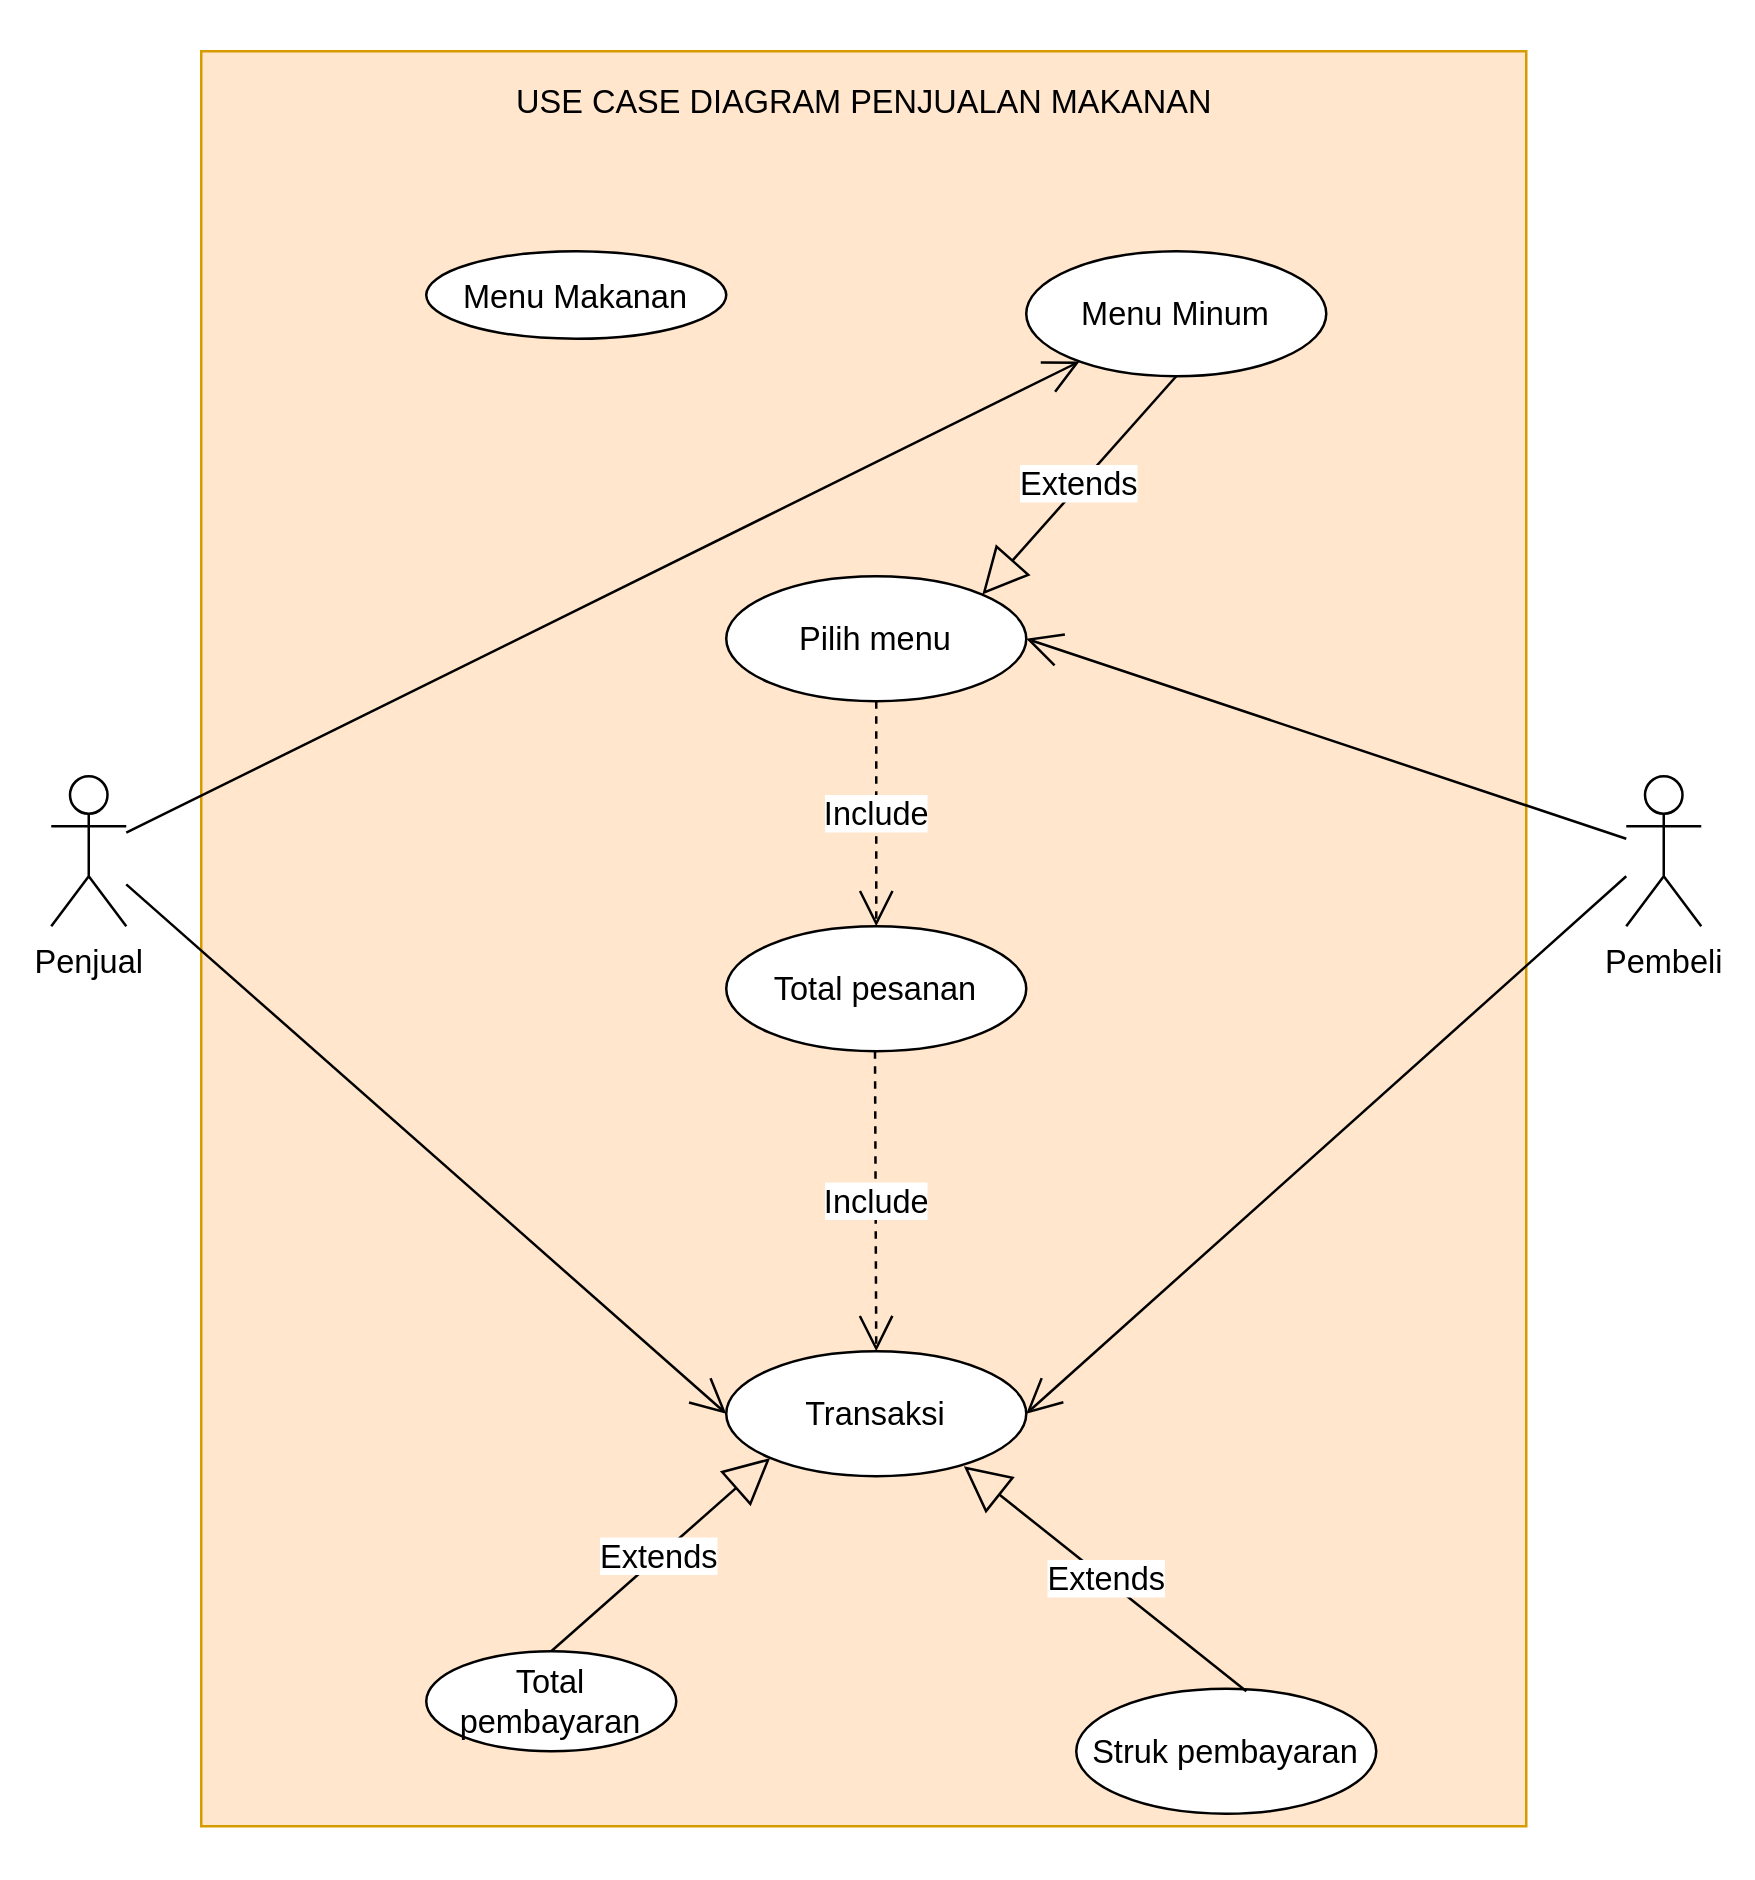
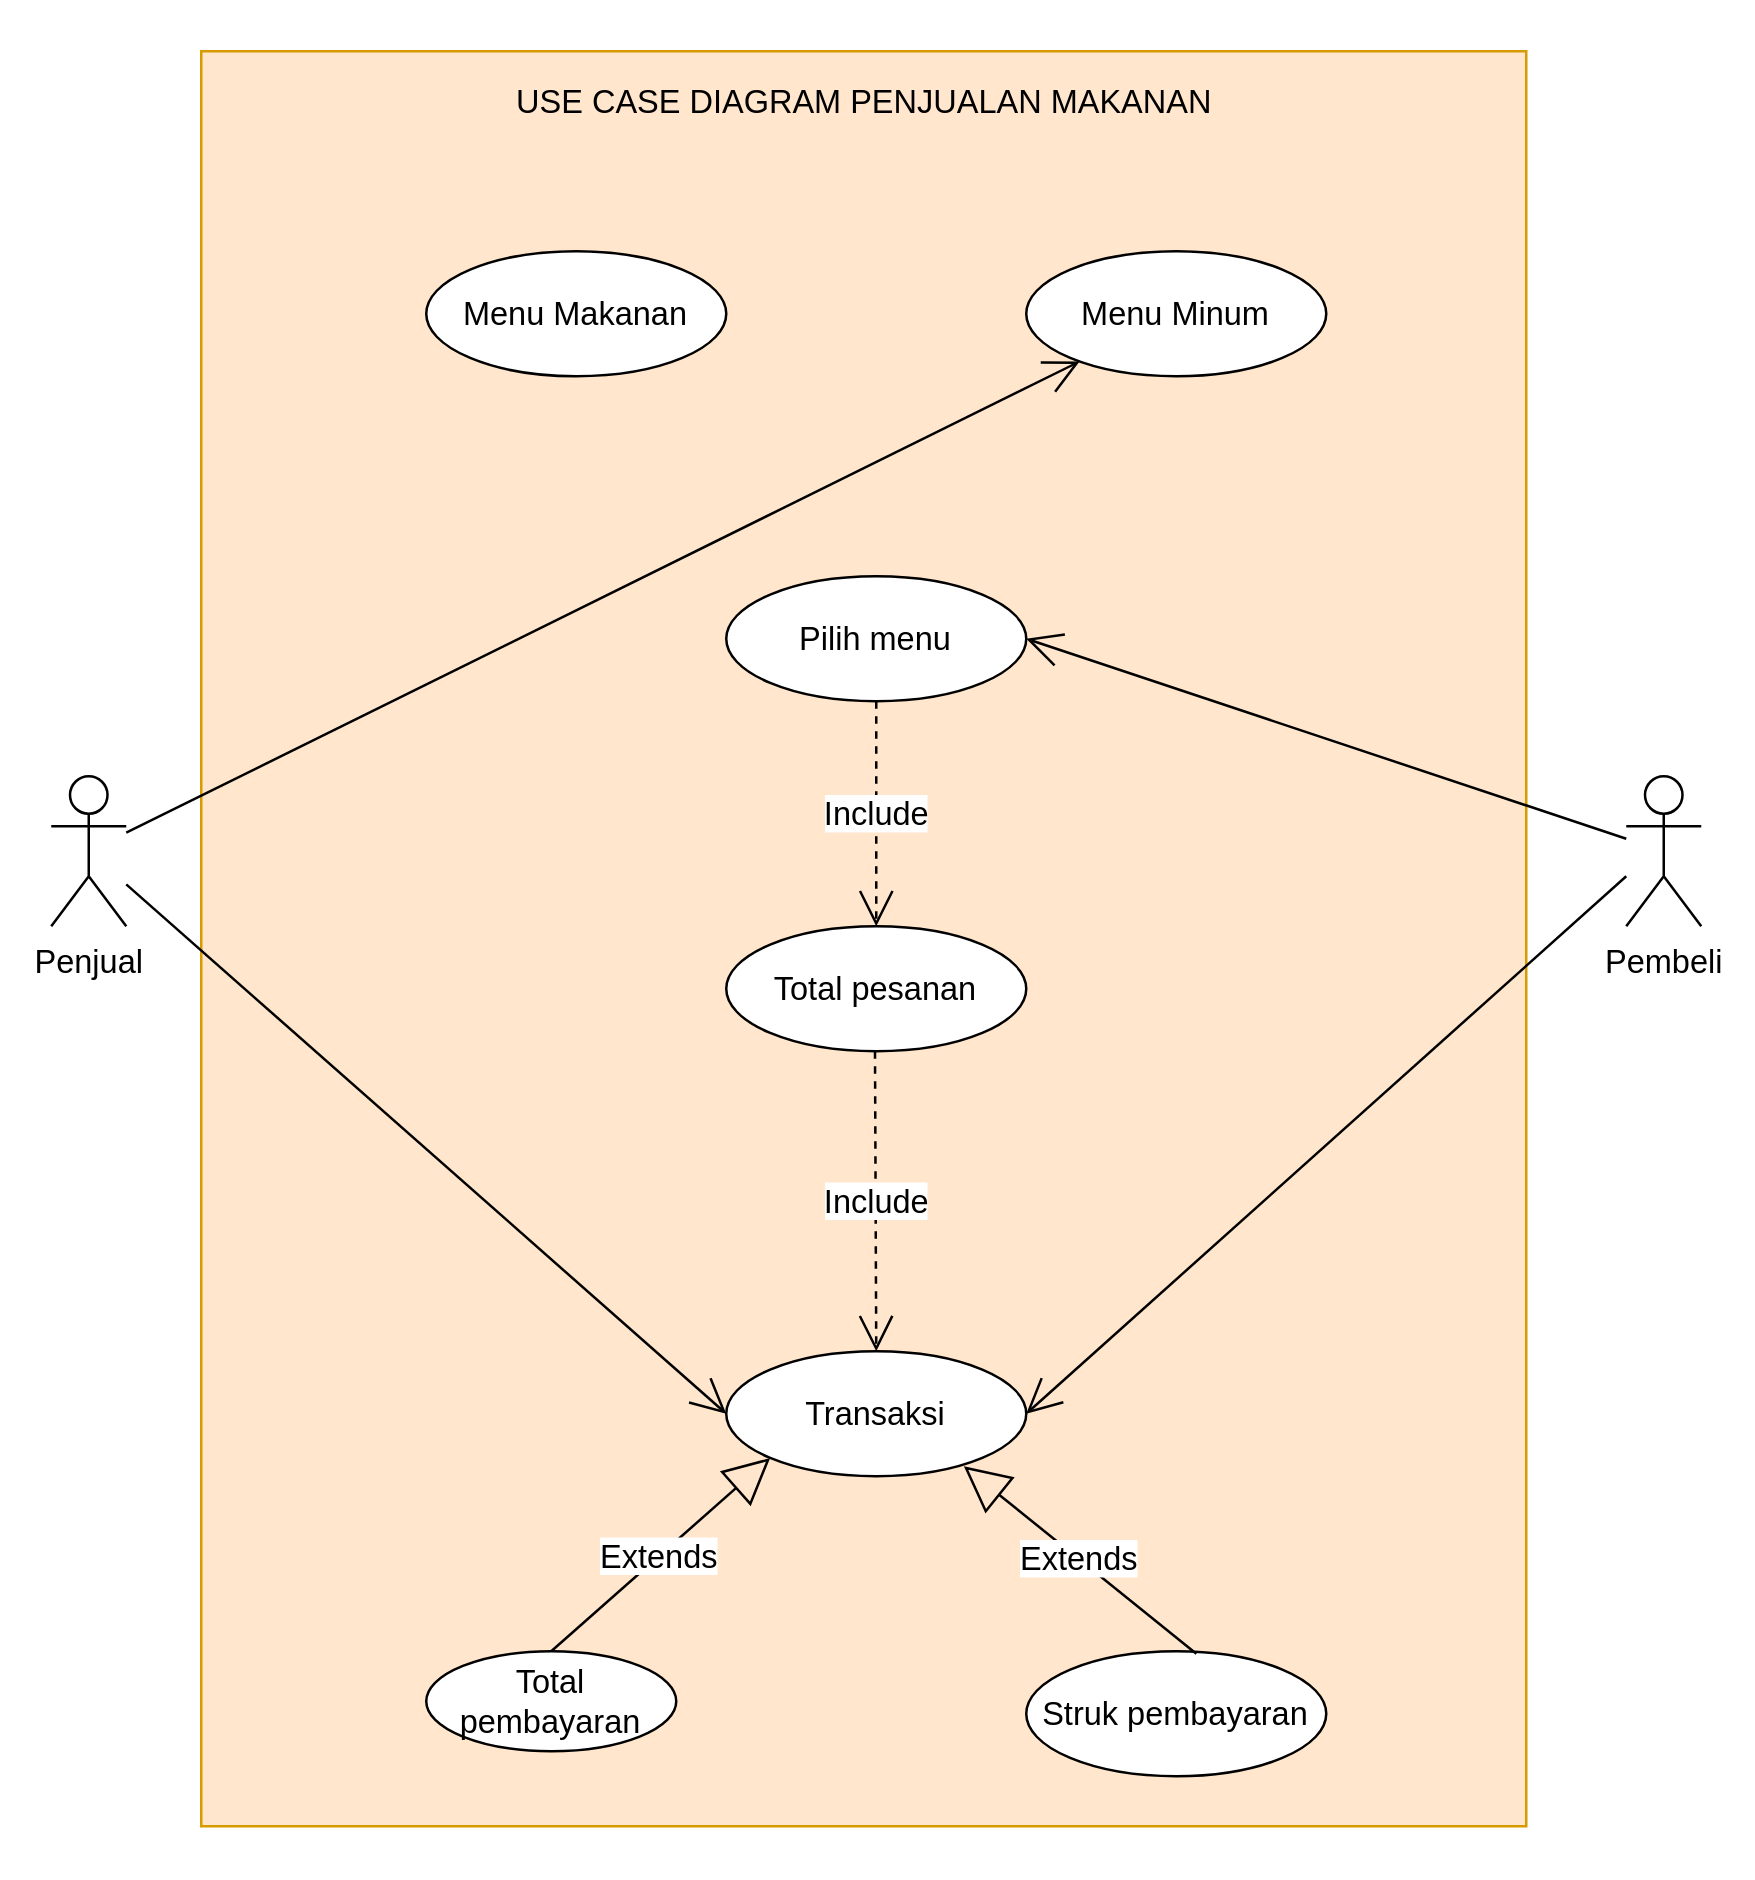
- <mxCell id="5" value="Menu Makanan" style="ellipse;whiteSpace=wrap;html=1;fontSize=13;" vertex="1" parent="1"><mxGeometry x="170" y="100" width="120" height="35" as="geometry" /></mxCell>
+ <mxCell id="5" value="Menu Makanan" style="ellipse;whiteSpace=wrap;html=1;fontSize=13;" vertex="1" parent="1"><mxGeometry x="170" y="100" width="120" height="50" as="geometry" /></mxCell>
- <mxCell id="9" value="Extends" style="endArrow=block;endSize=16;endFill=0;html=1;rounded=0;exitX=0.5;exitY=1;exitDx=0;exitDy=0;entryX=1;entryY=0;entryDx=0;entryDy=0;fontSize=13;" edge="1" parent="1" source="8" target="4"><mxGeometry width="160" relative="1" as="geometry"><mxPoint x="500" y="195" as="sourcePoint" /><mxPoint x="393.283" y="237.687" as="targetPoint" /></mxGeometry></mxCell>
- <mxCell id="15" value="Struk pembayaran" style="ellipse;whiteSpace=wrap;html=1;fontSize=13;" vertex="1" parent="1"><mxGeometry x="430" y="675" width="120" height="50" as="geometry" /></mxCell>
+ <mxCell id="15" value="Struk pembayaran" style="ellipse;whiteSpace=wrap;html=1;fontSize=13;" vertex="1" parent="1"><mxGeometry x="410" y="660" width="120" height="50" as="geometry" /></mxCell>
